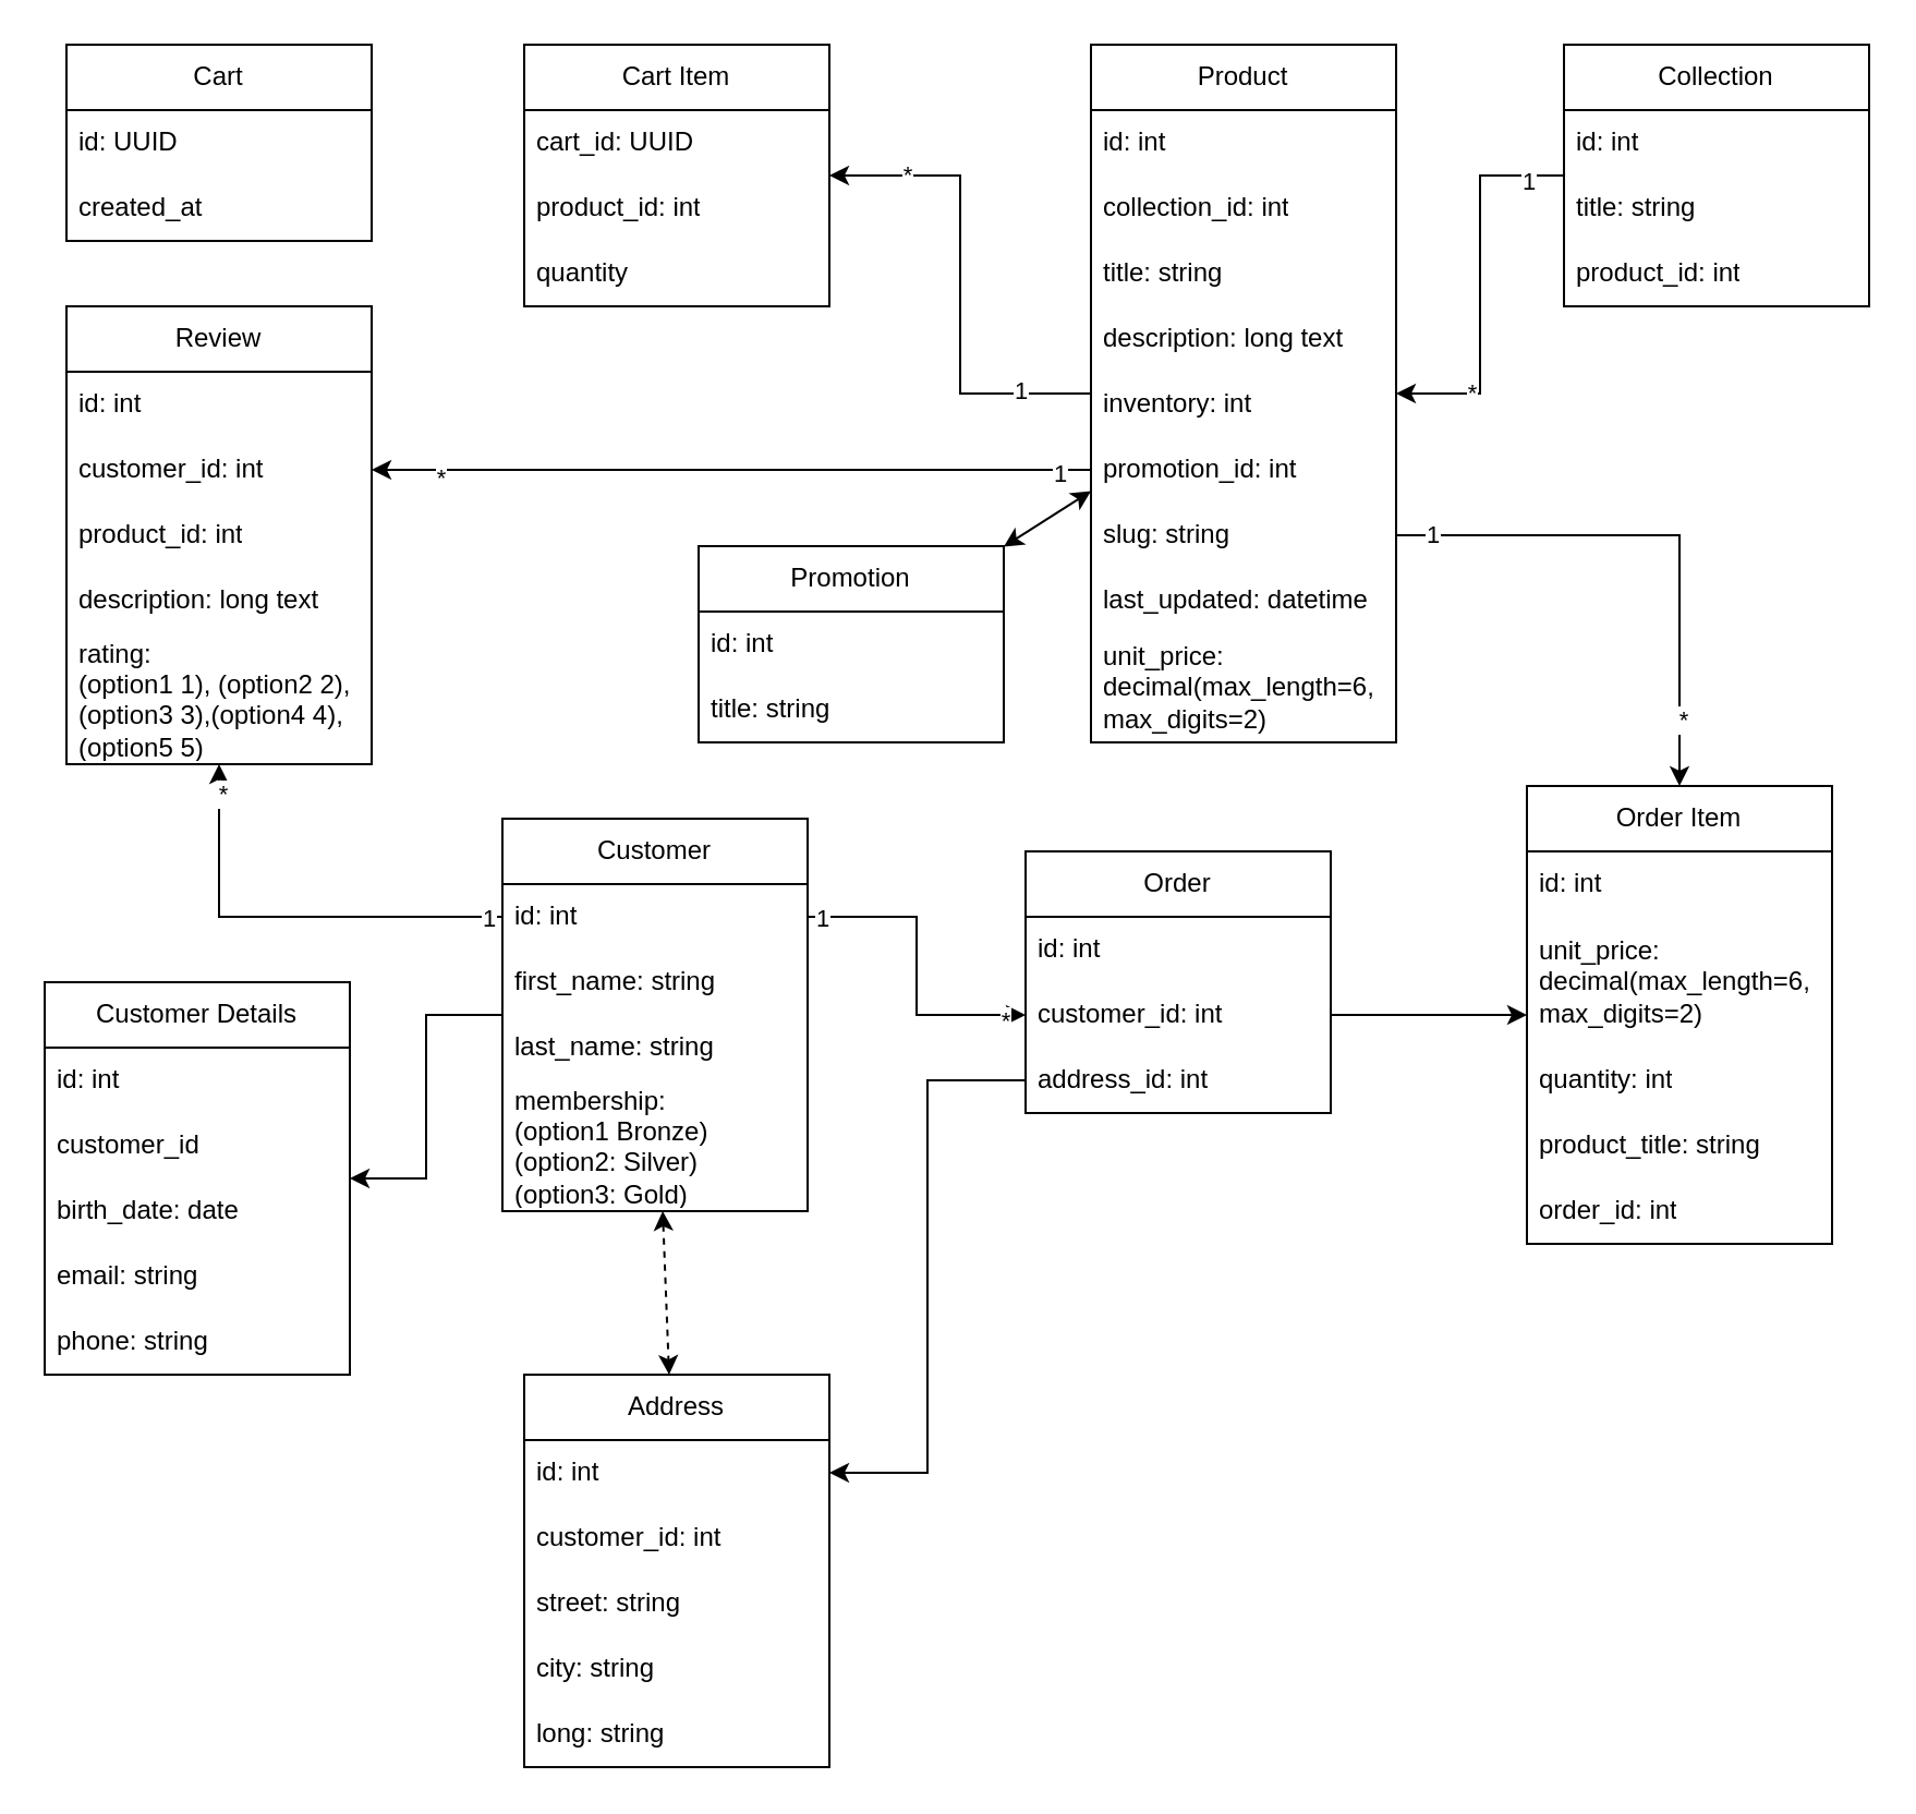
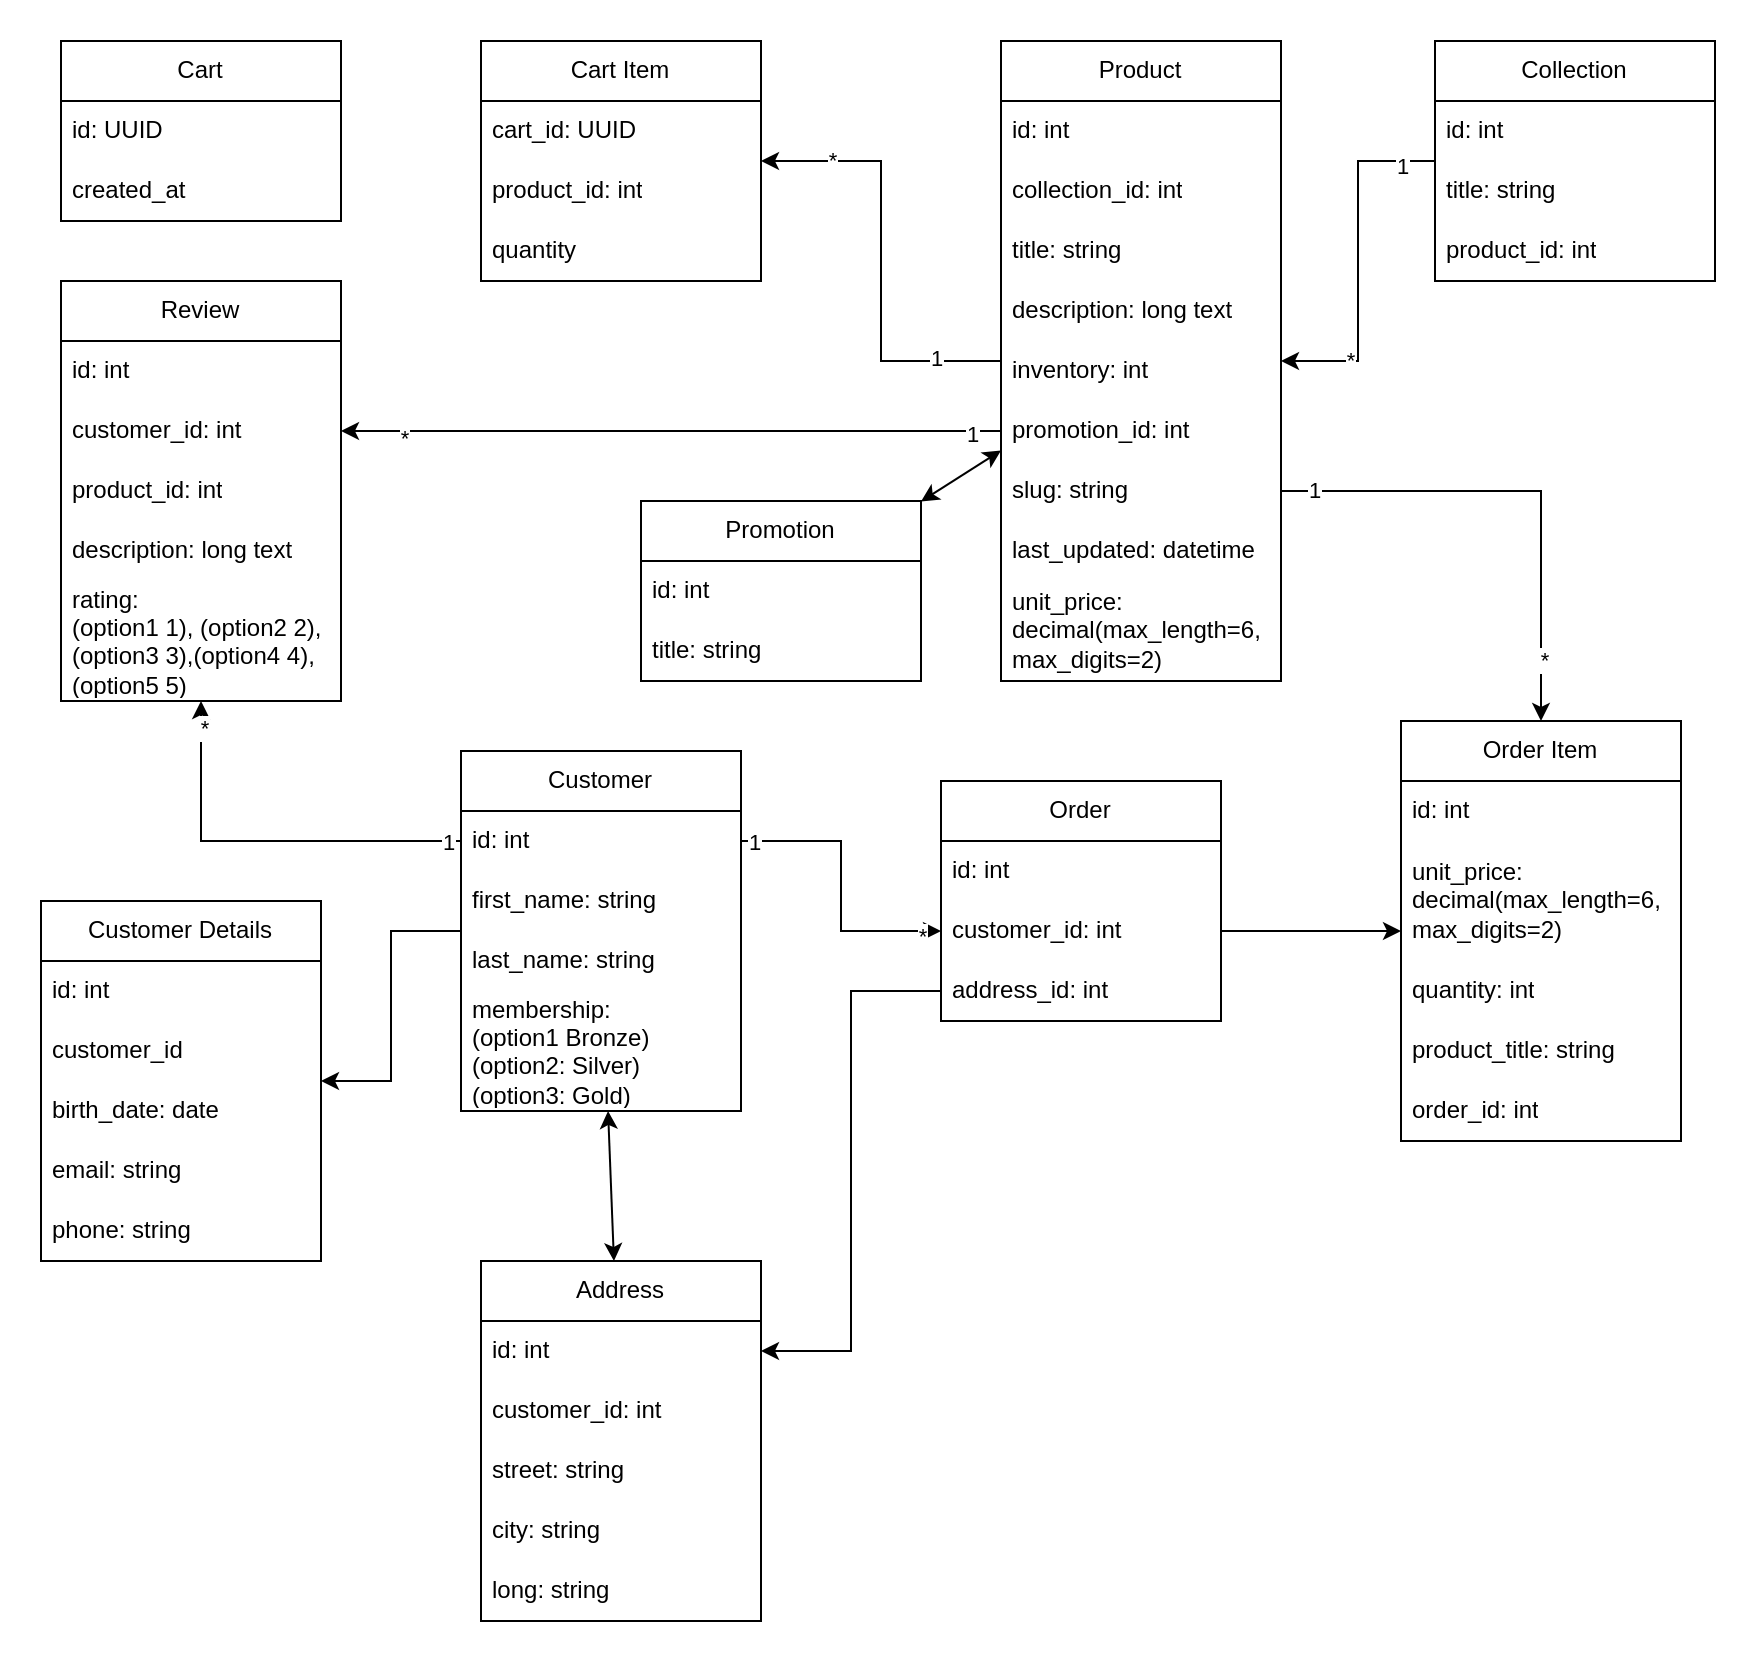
- <mxCell id="62" value="" style="endArrow=classic;startArrow=classic;html=1;rounded=0;dashed=1;" edge="1" parent="1" source="39" target="50"><mxGeometry width="50" height="50" relative="1" as="geometry"><mxPoint x="329.996" y="490" as="sourcePoint" /><mxPoint x="414.36" y="714.543" as="targetPoint" /></mxGeometry></mxCell>
+ <mxCell id="62" value="" style="endArrow=classic;startArrow=classic;html=1;rounded=0;" edge="1" parent="1" source="39" target="50"><mxGeometry width="50" height="50" relative="1" as="geometry"><mxPoint x="329.996" y="490" as="sourcePoint" /><mxPoint x="414.36" y="714.543" as="targetPoint" /></mxGeometry></mxCell>
